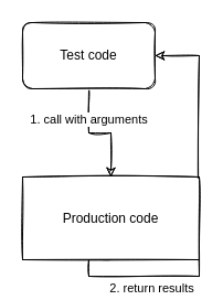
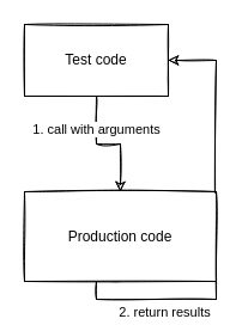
- <mxCell id="4" value="Test code" style="whiteSpace=wrap;html=1;sketch=1;rounded=1;" parent="1" vertex="1"><mxGeometry x="20" y="20" width="120" height="60" as="geometry" /></mxCell>
+ <mxCell id="4" value="Test code" style="rounded=0;whiteSpace=wrap;html=1;sketch=1;" parent="1" vertex="1"><mxGeometry x="20" y="20" width="120" height="60" as="geometry" /></mxCell>
